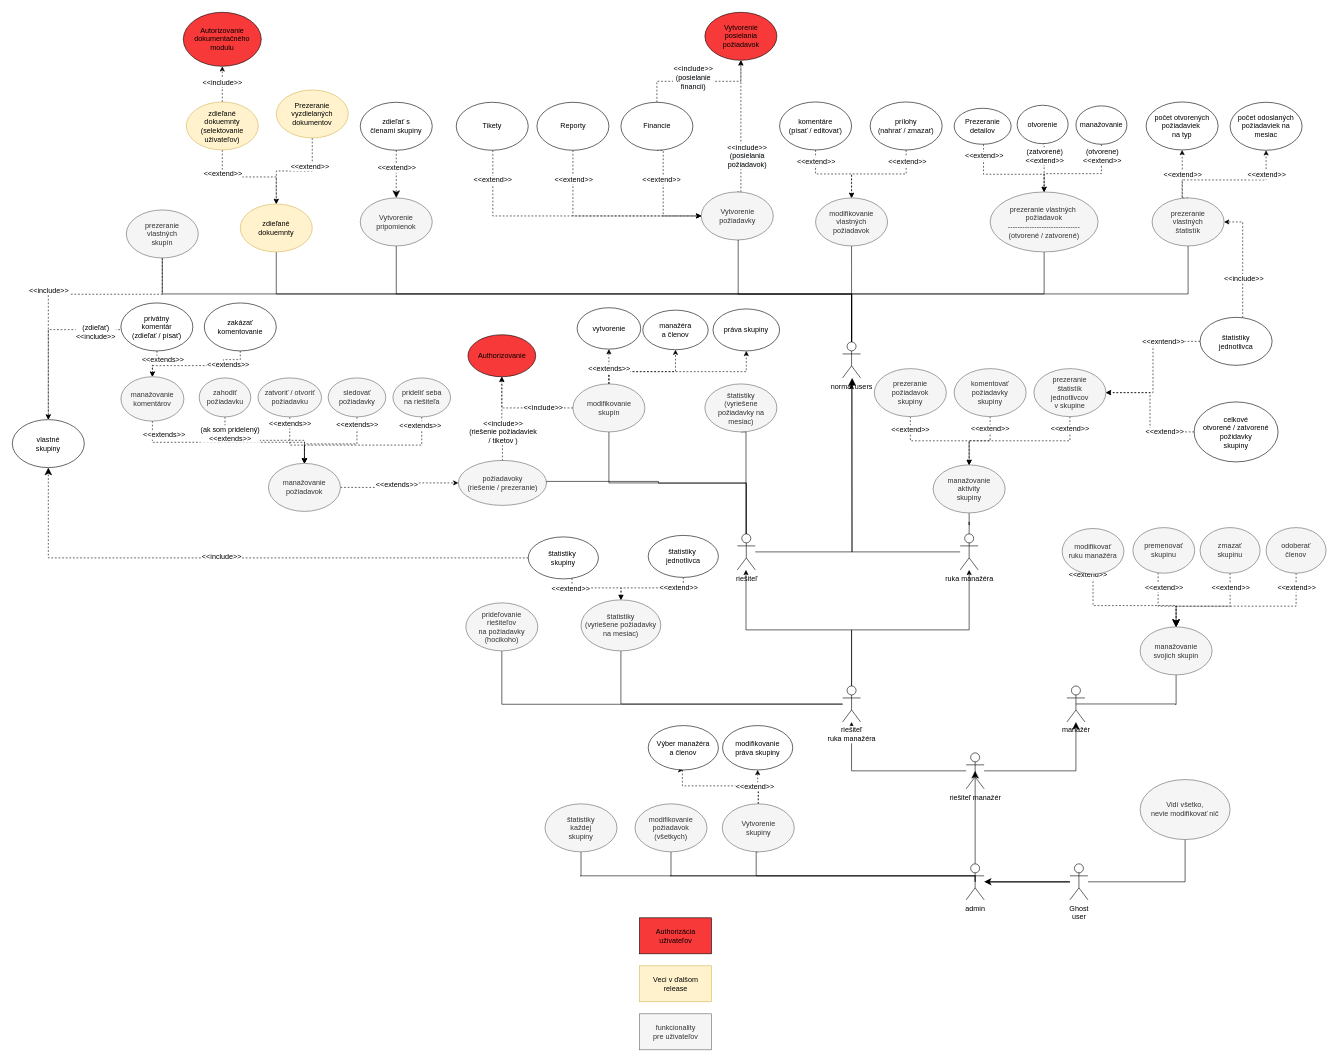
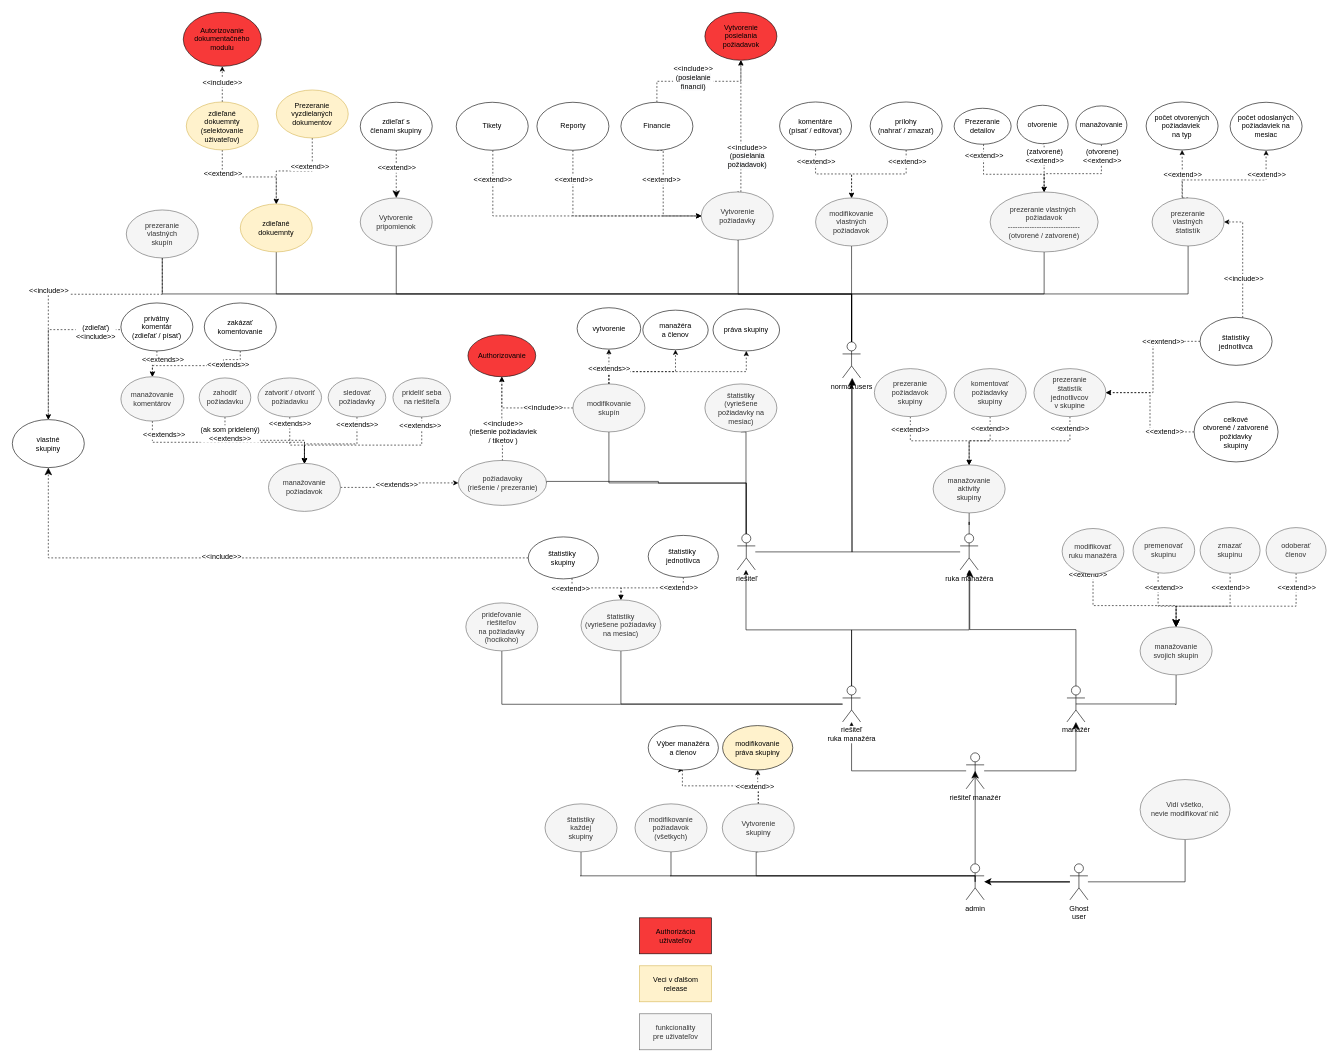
+ <mxCell id="10" style="edgeStyle=orthogonalEdgeStyle;rounded=0;orthogonalLoop=1;jettySize=auto;html=1;startArrow=none;startFill=0;endArrow=classic;endFill=1;endSize=10;exitX=0.5;exitY=0;exitDx=0;exitDy=0;exitPerimeter=0;" parent="1" source="11" target="9" edge="1"><mxGeometry relative="1" as="geometry"><Array as="points"><mxPoint x="1793" y="1049" /><mxPoint x="1616" y="1049" /></Array></mxGeometry></mxCell>
- <mxCell id="143" value="modifikovanie&lt;br&gt;práva skupiny" style="ellipse;whiteSpace=wrap;html=1;fillColor=#FFFFFF;" parent="1" vertex="1"><mxGeometry x="1204" y="1209" width="117" height="74" as="geometry" /></mxCell>
+ <mxCell id="143" value="modifikovanie&lt;br&gt;práva skupiny" style="ellipse;whiteSpace=wrap;html=1;fillColor=#fff2cc;" parent="1" vertex="1"><mxGeometry x="1204" y="1209" width="117" height="74" as="geometry" /></mxCell>
